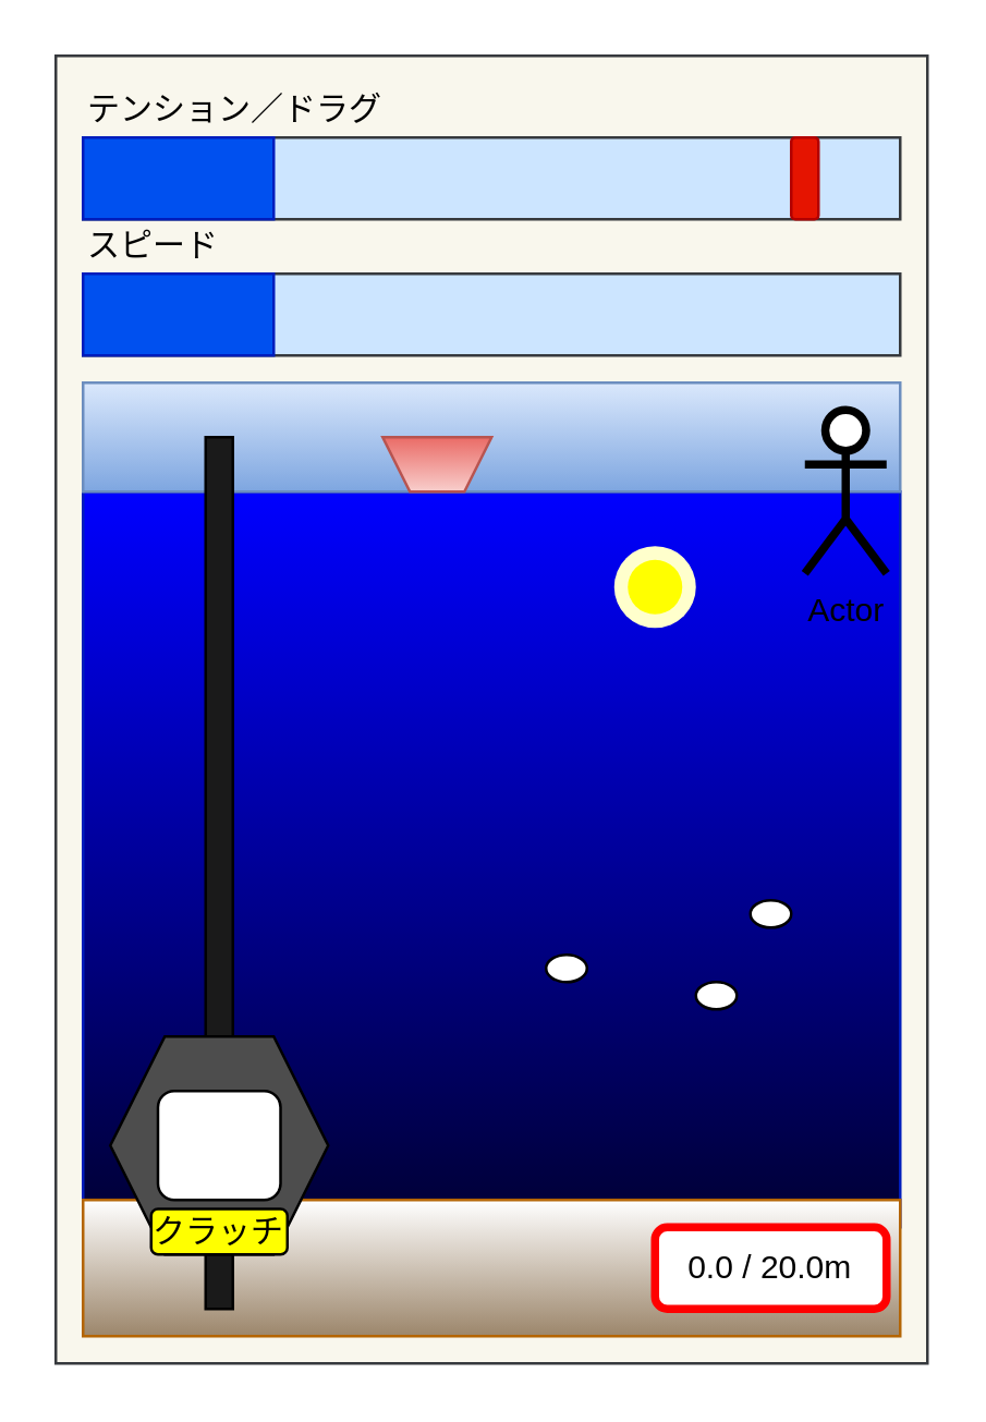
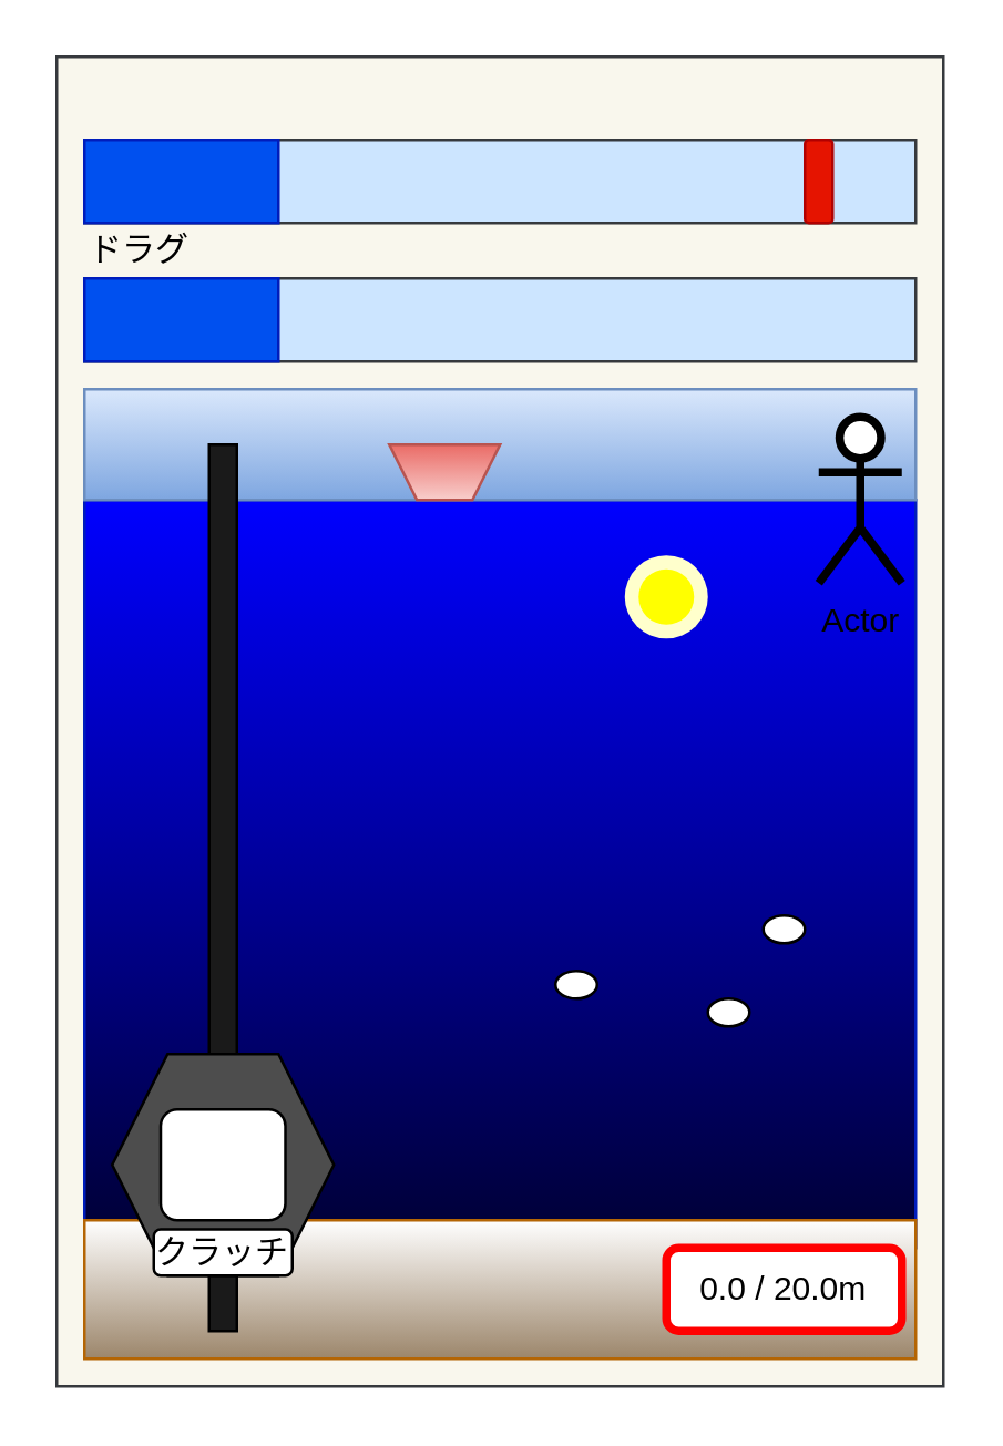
- <mxCell id="8" value="テンション／ドラグ" style="text;html=1;strokeColor=none;fillColor=none;align=left;verticalAlign=middle;whiteSpace=wrap;rounded=0;fontColor=#000000;" parent="1" vertex="1"><mxGeometry x="30" y="30" width="120" height="20" as="geometry" /></mxCell>
- <mxCell id="9" value="スピード" style="text;html=1;strokeColor=none;fillColor=none;align=left;verticalAlign=middle;whiteSpace=wrap;rounded=0;fontColor=#000000;" parent="1" vertex="1"><mxGeometry x="30" y="80" width="120" height="20" as="geometry" /></mxCell>
+ <mxCell id="9" value="ドラグ" style="text;html=1;strokeColor=none;fillColor=none;align=left;verticalAlign=middle;whiteSpace=wrap;rounded=0;fontColor=#000000;" parent="1" vertex="1"><mxGeometry x="30" y="80" width="120" height="20" as="geometry" /></mxCell>
- <mxCell id="24" value="クラッチ" style="rounded=1;whiteSpace=wrap;html=1;align=center;fillColor=#ffff00;" parent="1" vertex="1"><mxGeometry x="55" y="443.33" width="50" height="16.67" as="geometry" /></mxCell>
+ <mxCell id="24" value="クラッチ" style="rounded=1;whiteSpace=wrap;html=1;align=center;" parent="1" vertex="1"><mxGeometry x="55" y="443.33" width="50" height="16.67" as="geometry" /></mxCell>
